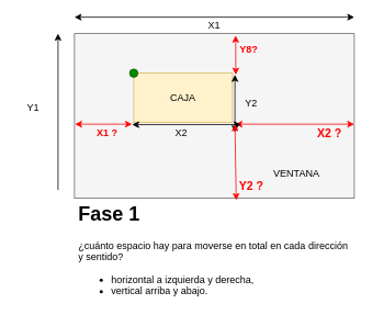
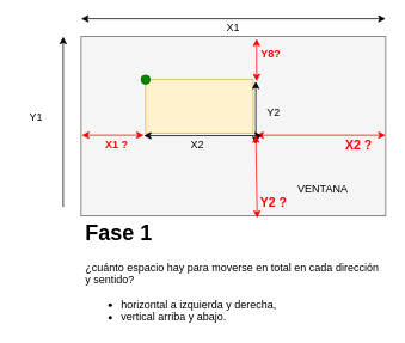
- <mxCell id="12" value="CAJA" style="text;html=1;strokeColor=none;fillColor=none;align=center;verticalAlign=middle;whiteSpace=wrap;rounded=0;" vertex="1" parent="10"><mxGeometry x="40" y="20" width="40" height="20" as="geometry" /></mxCell>
